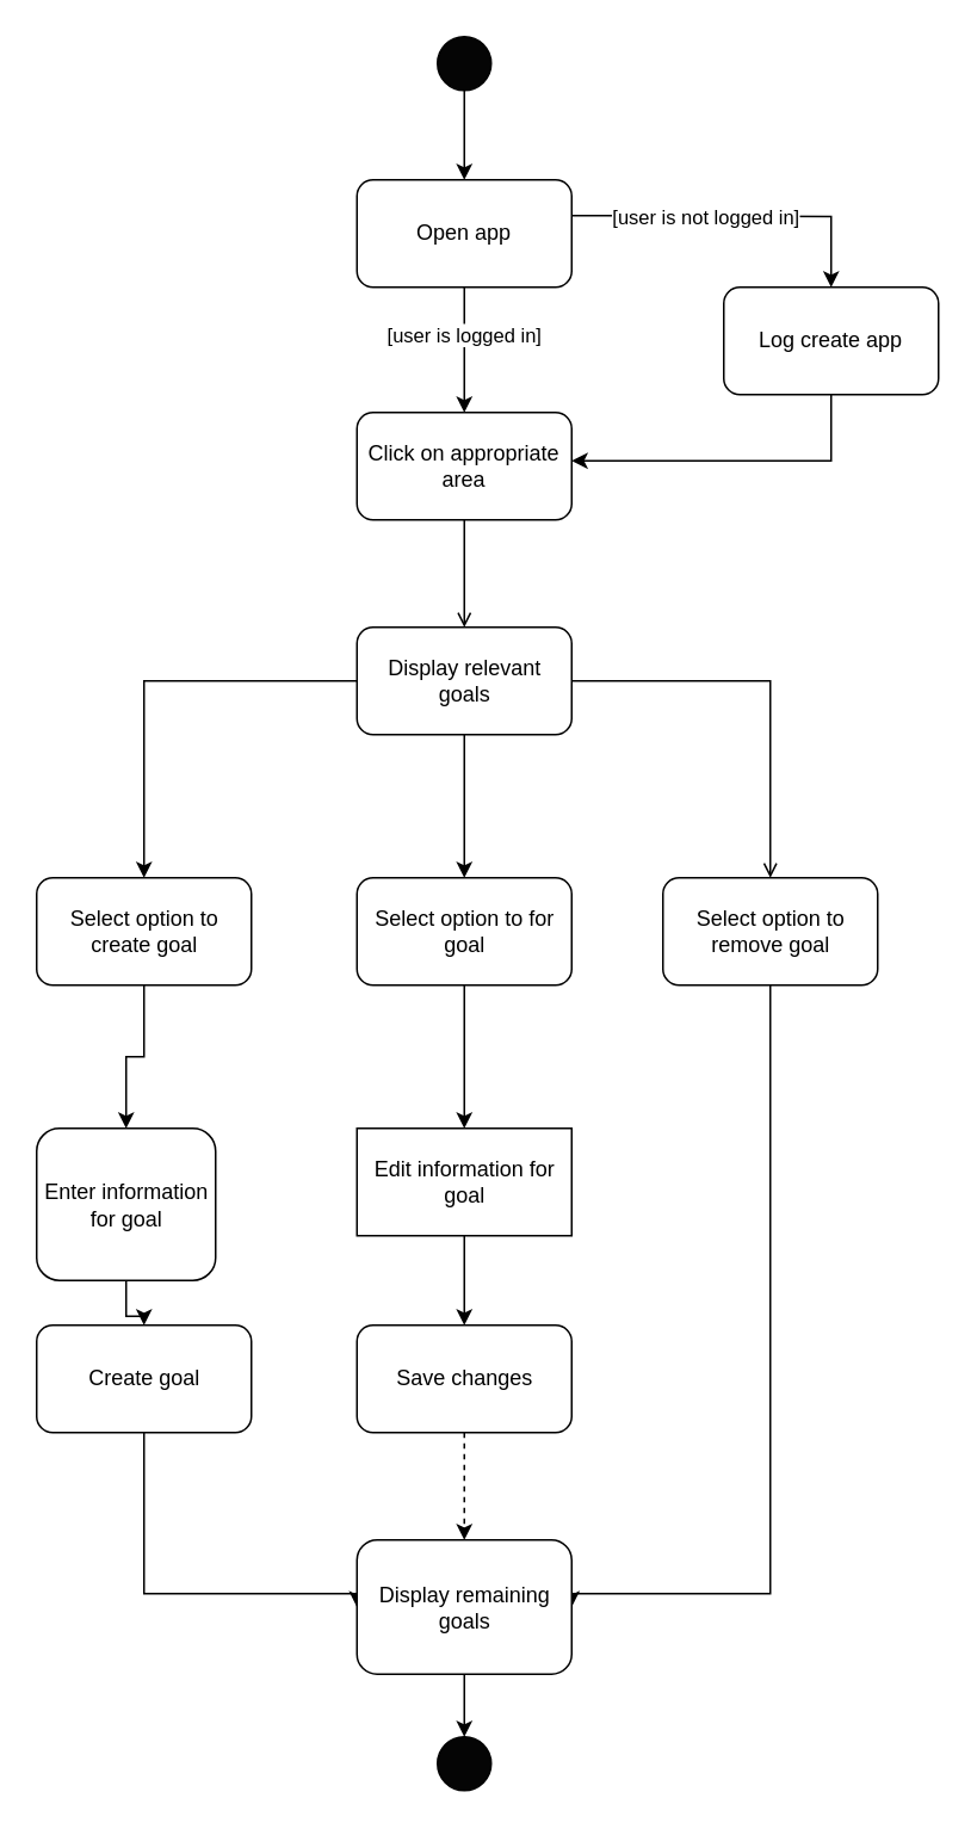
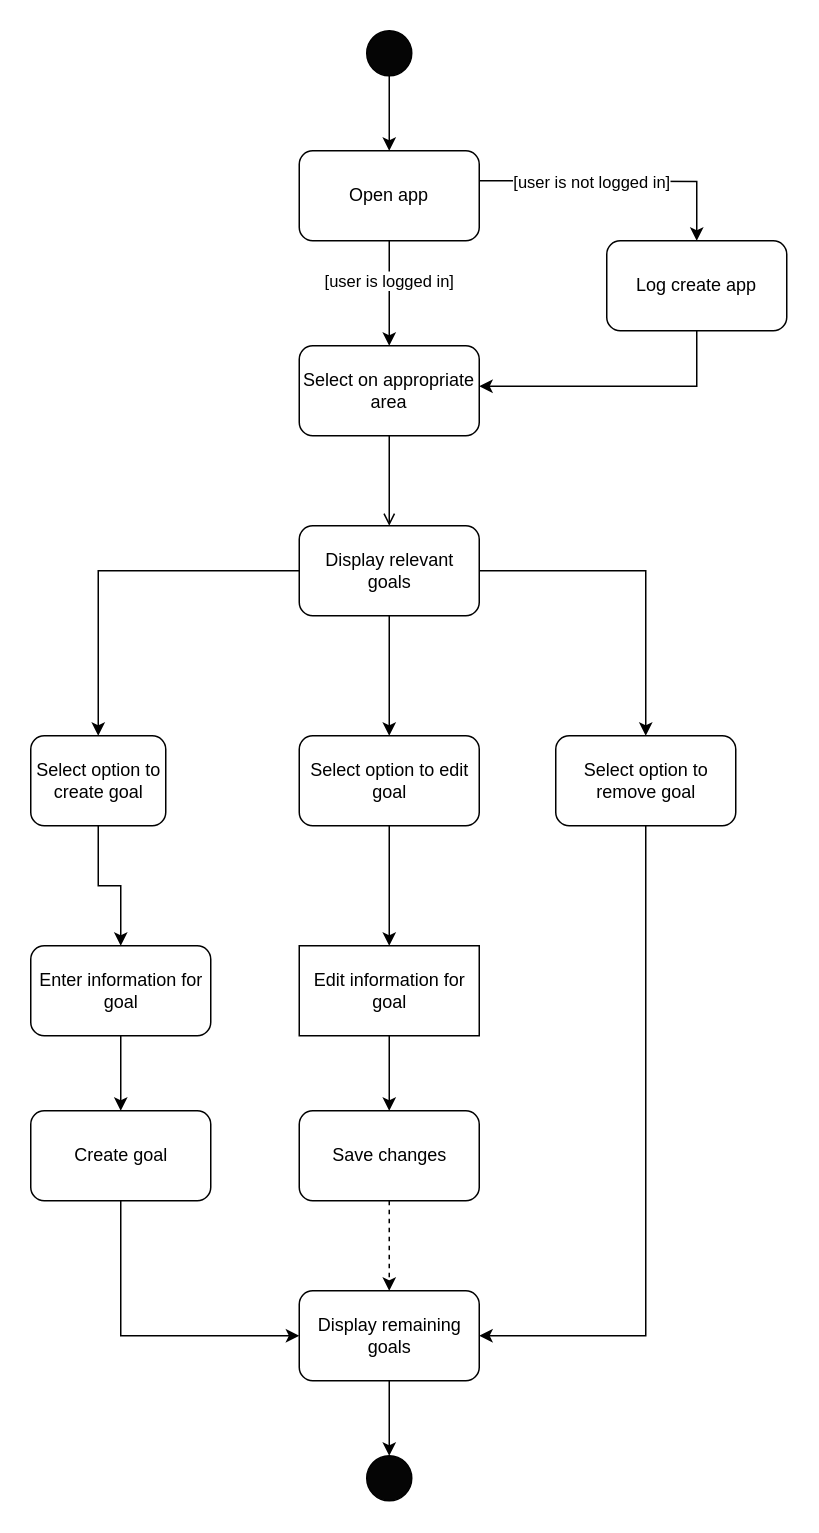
- <mxCell id="8" value="Click on appropriate area" style="rounded=1;whiteSpace=wrap;html=1;fillColor=#FFFFFF;" vertex="1" parent="1"><mxGeometry x="199" y="230" width="120" height="60" as="geometry" /></mxCell>
+ <mxCell id="8" value="Select on appropriate area" style="rounded=1;whiteSpace=wrap;html=1;fillColor=#FFFFFF;" vertex="1" parent="1"><mxGeometry x="199" y="230" width="120" height="60" as="geometry" /></mxCell>
- <mxCell id="10" style="edgeStyle=orthogonalEdgeStyle;rounded=0;orthogonalLoop=1;jettySize=auto;html=1;entryX=0.5;entryY=0;entryDx=0;entryDy=0;endArrow=open;" edge="1" parent="1" source="12" target="19"><mxGeometry relative="1" as="geometry" /></mxCell>
+ <mxCell id="10" style="edgeStyle=orthogonalEdgeStyle;rounded=0;orthogonalLoop=1;jettySize=auto;html=1;entryX=0.5;entryY=0;entryDx=0;entryDy=0;" edge="1" parent="1" source="12" target="19"><mxGeometry relative="1" as="geometry" /></mxCell>
- <mxCell id="17" value="Select option to create goal" style="rounded=1;whiteSpace=wrap;html=1;fillColor=#FFFFFF;spacingLeft=1;" vertex="1" parent="1"><mxGeometry x="20" y="490" width="120" height="60" as="geometry" /></mxCell>
+ <mxCell id="17" value="Select option to create goal" style="rounded=1;whiteSpace=wrap;html=1;fillColor=#FFFFFF;spacingLeft=1;" vertex="1" parent="1"><mxGeometry x="20" y="490" width="90" height="60" as="geometry" /></mxCell>
- <mxCell id="15" value="Select option to for goal" style="rounded=1;whiteSpace=wrap;html=1;fillColor=#FFFFFF;spacingLeft=1;" vertex="1" parent="1"><mxGeometry x="199" y="490" width="120" height="60" as="geometry" /></mxCell>
+ <mxCell id="15" value="Select option to edit goal" style="rounded=1;whiteSpace=wrap;html=1;fillColor=#FFFFFF;spacingLeft=1;" vertex="1" parent="1"><mxGeometry x="199" y="490" width="120" height="60" as="geometry" /></mxCell>
- <mxCell id="21" value="Enter information for goal" style="rounded=1;whiteSpace=wrap;html=1;fillColor=#FFFFFF;spacingLeft=1;" vertex="1" parent="1"><mxGeometry x="20" y="630" width="100" height="85" as="geometry" /></mxCell>
+ <mxCell id="21" value="Enter information for goal" style="rounded=1;whiteSpace=wrap;html=1;fillColor=#FFFFFF;spacingLeft=1;" vertex="1" parent="1"><mxGeometry x="20" y="630" width="120" height="60" as="geometry" /></mxCell>
- <mxCell id="29" value="Display remaining goals" style="rounded=1;whiteSpace=wrap;html=1;fillColor=#FFFFFF;spacingLeft=1;" vertex="1" parent="1"><mxGeometry x="199" y="860" width="120" height="75" as="geometry" /></mxCell>
+ <mxCell id="29" value="Display remaining goals" style="rounded=1;whiteSpace=wrap;html=1;fillColor=#FFFFFF;spacingLeft=1;" vertex="1" parent="1"><mxGeometry x="199" y="860" width="120" height="60" as="geometry" /></mxCell>
